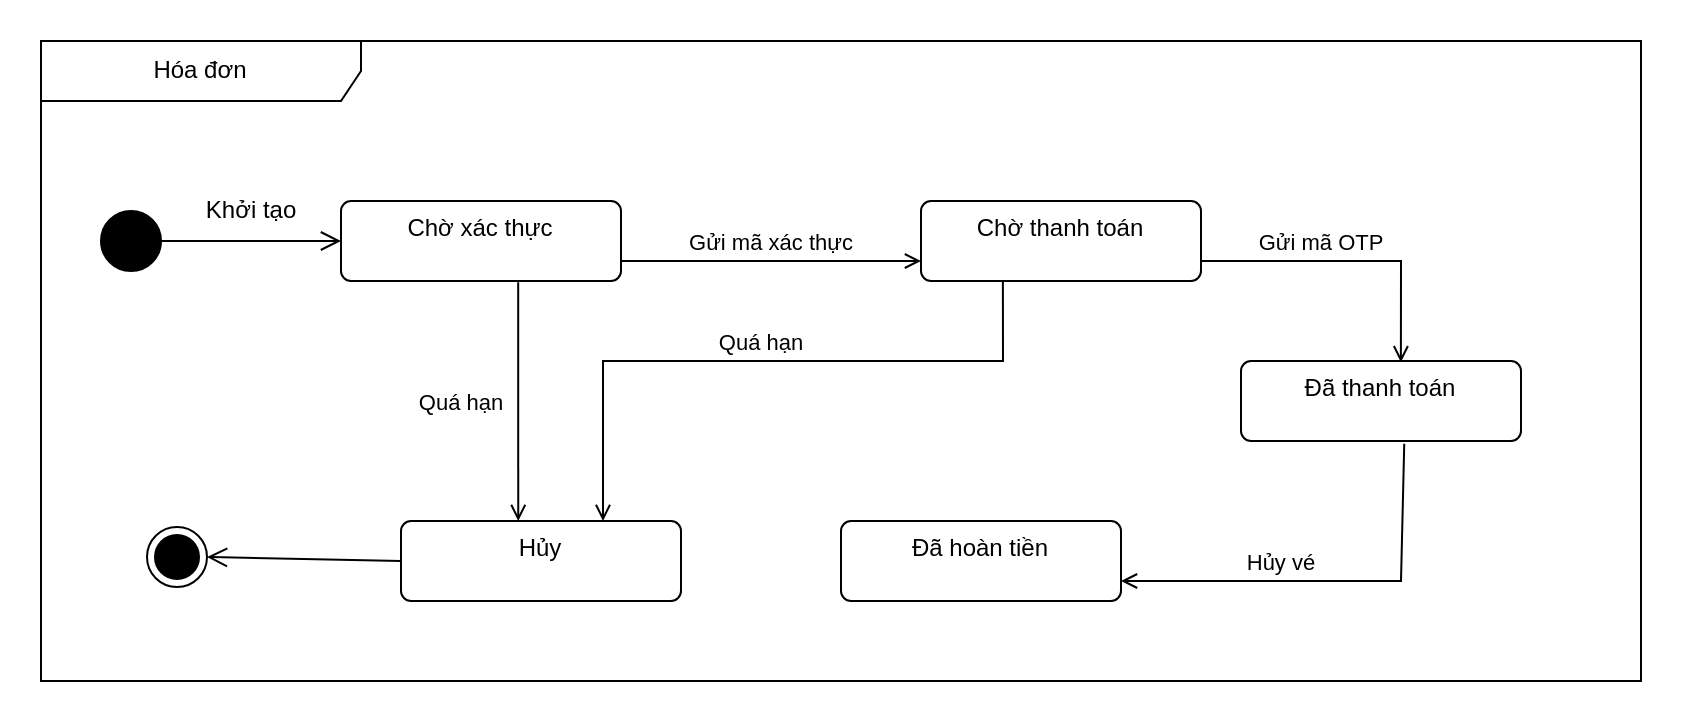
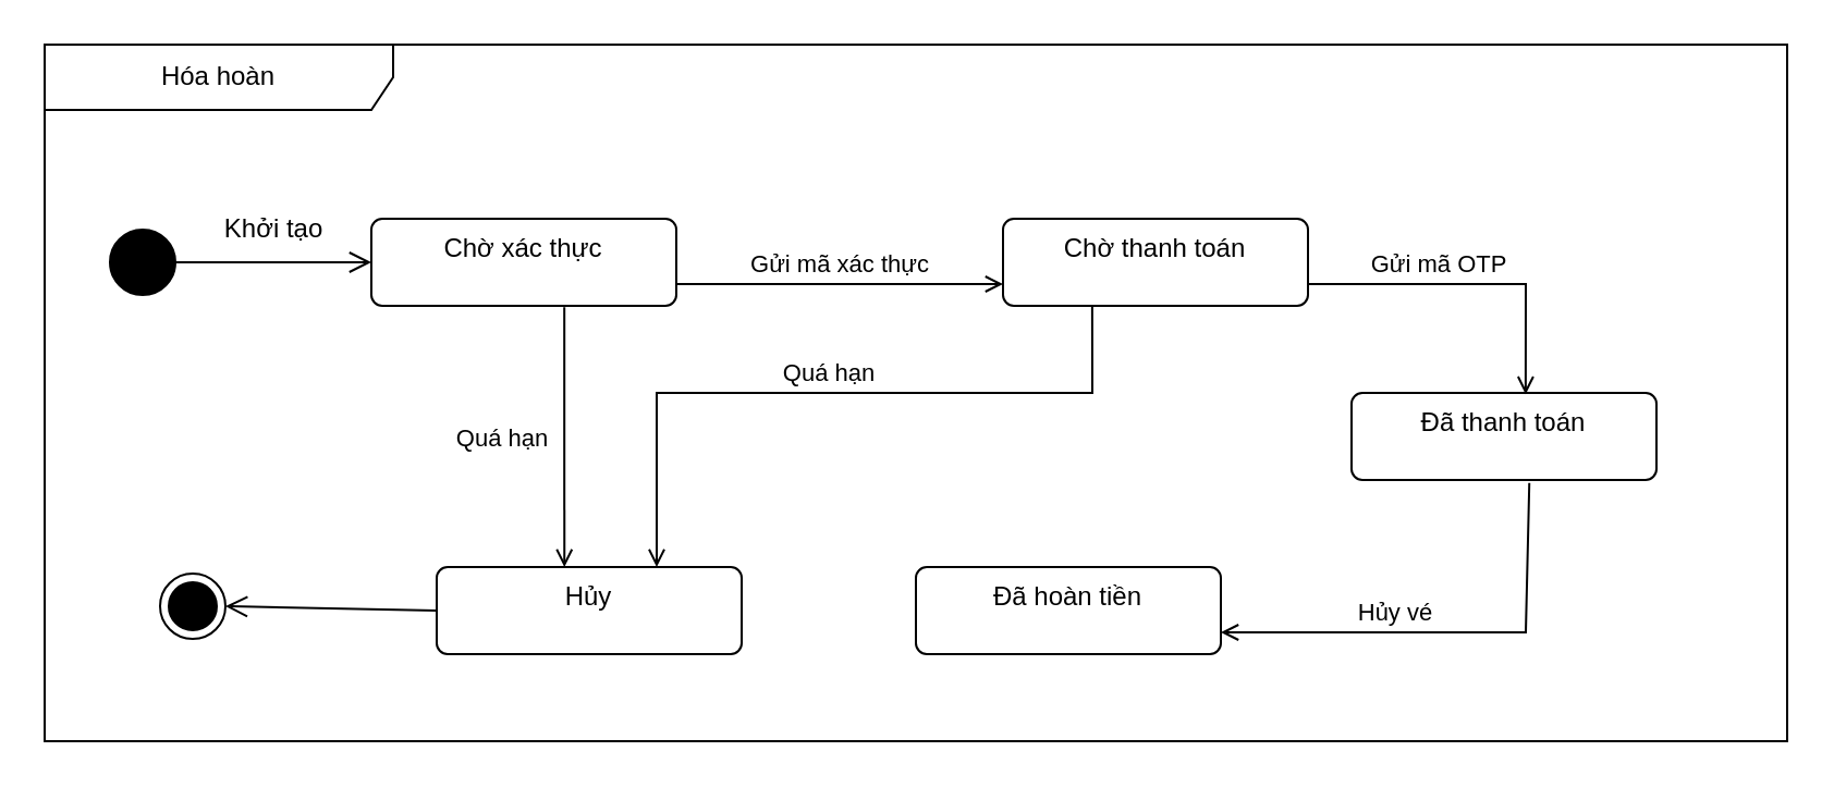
- <mxCell id="13" value="Hóa đơn" style="shape=umlFrame;whiteSpace=wrap;html=1;pointerEvents=0;recursiveResize=0;container=1;collapsible=0;width=160;" parent="1" vertex="1"><mxGeometry x="20" y="20" width="800" height="320" as="geometry" /></mxCell>
+ <mxCell id="13" value="Hóa hoàn" style="shape=umlFrame;whiteSpace=wrap;html=1;pointerEvents=0;recursiveResize=0;container=1;collapsible=0;width=160;" parent="1" vertex="1"><mxGeometry x="20" y="20" width="800" height="320" as="geometry" /></mxCell>
